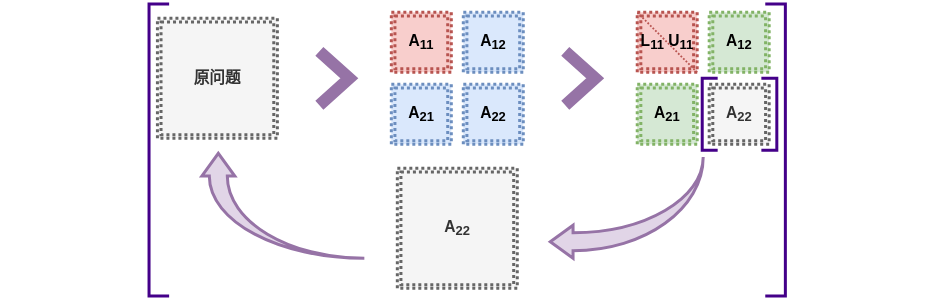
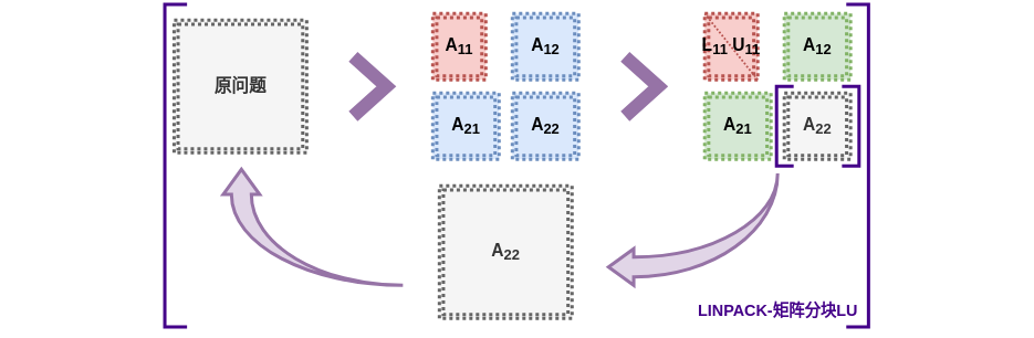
- <mxCell id="2" value="A&lt;sub&gt;11&lt;/sub&gt;" style="shape=ext;double=1;rounded=0;whiteSpace=wrap;html=1;fillColor=#f8cecc;strokeColor=#b85450;dashed=1;strokeWidth=5;fontStyle=1;fontSize=26;dashPattern=1 1;" vertex="1" parent="1"><mxGeometry x="652" y="20" width="100" height="100" as="geometry" /></mxCell>
+ <mxCell id="2" value="A&lt;sub&gt;11&lt;/sub&gt;" style="shape=ext;double=1;rounded=0;whiteSpace=wrap;html=1;fillColor=#f8cecc;strokeColor=#b85450;dashed=1;strokeWidth=5;fontStyle=1;fontSize=26;dashPattern=1 1;" vertex="1" parent="1"><mxGeometry x="652" y="20" width="80" height="100" as="geometry" /></mxCell>
- <mxCell id="13" value="L&lt;sub&gt;11&lt;/sub&gt;&amp;nbsp;U&lt;sub&gt;11&lt;/sub&gt;" style="shape=ext;double=1;rounded=0;whiteSpace=wrap;html=1;fillColor=#f8cecc;strokeColor=#b85450;dashed=1;strokeWidth=5;fontStyle=1;fontSize=26;dashPattern=1 1;" vertex="1" parent="1"><mxGeometry x="1062" y="20" width="100" height="100" as="geometry" /></mxCell>
+ <mxCell id="13" value="L&lt;sub&gt;11&lt;/sub&gt;&amp;nbsp;U&lt;sub&gt;11&lt;/sub&gt;" style="shape=ext;double=1;rounded=0;whiteSpace=wrap;html=1;fillColor=#f8cecc;strokeColor=#b85450;dashed=1;strokeWidth=5;fontStyle=1;fontSize=26;dashPattern=1 1;" vertex="1" parent="1"><mxGeometry x="1062" y="20" width="80" height="100" as="geometry" /></mxCell>
+ <mxCell id="21" value="&lt;b&gt;&lt;font style=&quot;font-size: 24px; color: rgb(68, 0, 137);&quot;&gt;LINPACK-矩阵分块LU&lt;/font&gt;&lt;/b&gt;" style="text;html=1;align=center;verticalAlign=middle;resizable=0;points=[];autosize=1;strokeColor=none;fillColor=none;" vertex="1" parent="1"><mxGeometry x="1042" y="448" width="260" height="40" as="geometry" /></mxCell>
